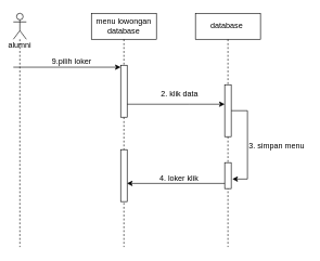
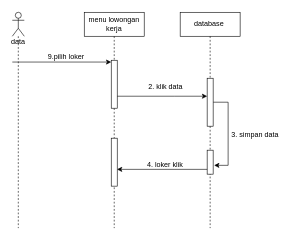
- <mxCell id="5" value="menu lowongan database" style="shape=umlLifeline;perimeter=lifelinePerimeter;whiteSpace=wrap;html=1;container=1;collapsible=0;recursiveResize=0;outlineConnect=0;" parent="1" vertex="1"><mxGeometry x="140" y="20" width="100" height="360" as="geometry" /></mxCell>
+ <mxCell id="5" value="menu lowongan kerja" style="shape=umlLifeline;perimeter=lifelinePerimeter;whiteSpace=wrap;html=1;container=1;collapsible=0;recursiveResize=0;outlineConnect=0;" parent="1" vertex="1"><mxGeometry x="140" y="20" width="100" height="360" as="geometry" /></mxCell>
- <mxCell id="12" value="alumni" style="shape=umlLifeline;participant=umlActor;perimeter=lifelinePerimeter;whiteSpace=wrap;html=1;container=1;collapsible=0;recursiveResize=0;verticalAlign=top;spacingTop=36;outlineConnect=0;" parent="1" vertex="1"><mxGeometry x="20" y="20" width="20" height="360" as="geometry" /></mxCell>
+ <mxCell id="12" value="data" style="shape=umlLifeline;participant=umlActor;perimeter=lifelinePerimeter;whiteSpace=wrap;html=1;container=1;collapsible=0;recursiveResize=0;verticalAlign=top;spacingTop=36;outlineConnect=0;" parent="1" vertex="1"><mxGeometry x="20" y="20" width="20" height="360" as="geometry" /></mxCell>
- <mxCell id="15" value="3. simpan menu" style="text;html=1;strokeColor=none;fillColor=none;align=center;verticalAlign=middle;whiteSpace=wrap;rounded=0;" parent="1" vertex="1"><mxGeometry x="380" y="210" width="90" height="30" as="geometry" /></mxCell>
+ <mxCell id="15" value="3. simpan data" style="text;html=1;strokeColor=none;fillColor=none;align=center;verticalAlign=middle;whiteSpace=wrap;rounded=0;" parent="1" vertex="1"><mxGeometry x="380" y="210" width="90" height="30" as="geometry" /></mxCell>
